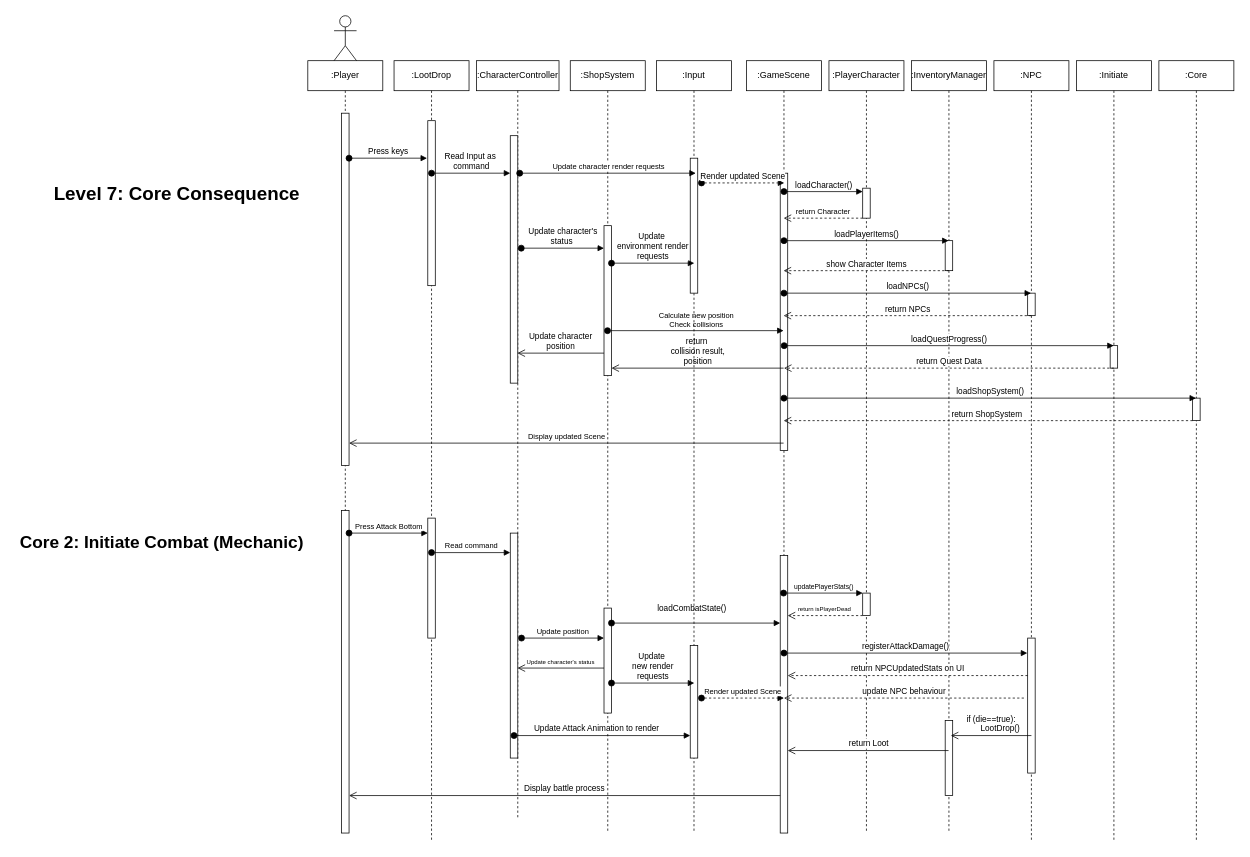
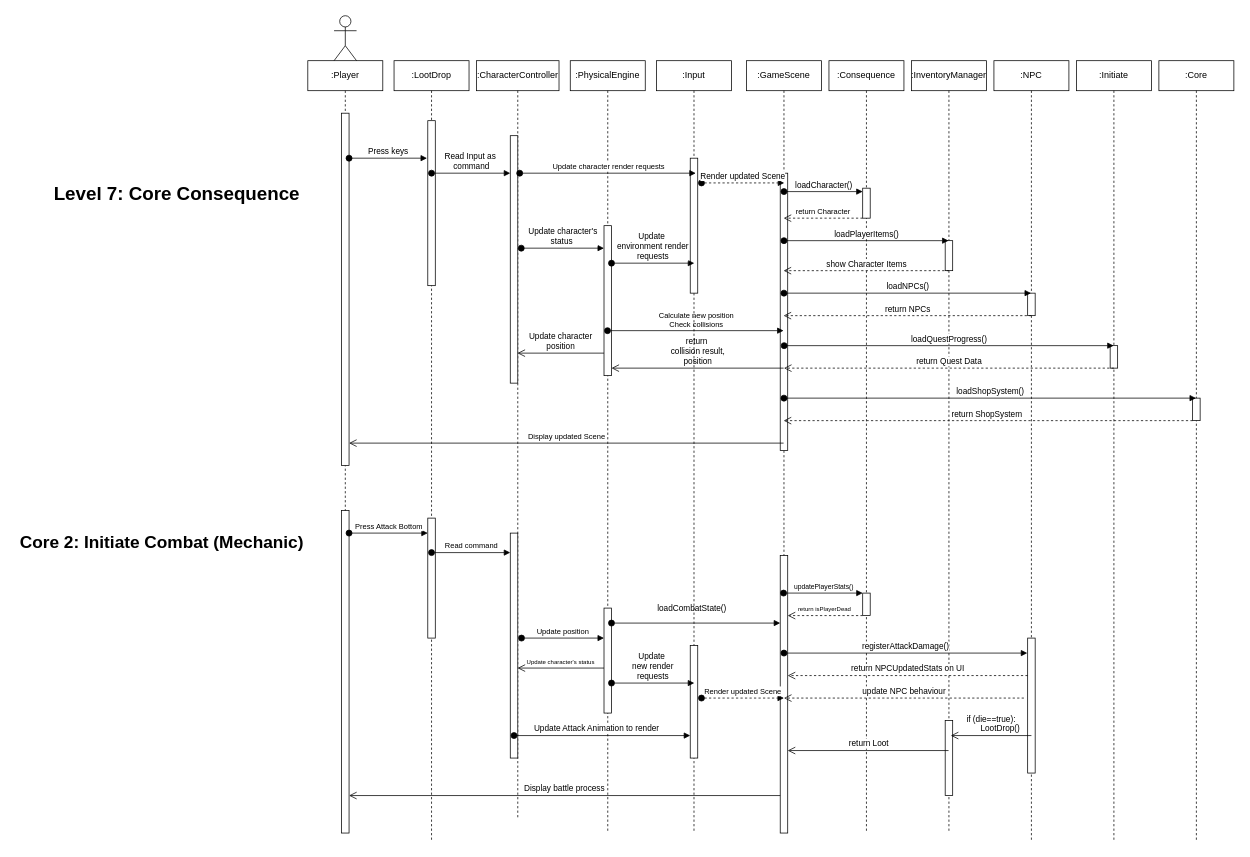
- <mxCell id="12" value=":ShopSystem" style="shape=umlLifeline;perimeter=lifelinePerimeter;whiteSpace=wrap;html=1;container=0;dropTarget=0;collapsible=0;recursiveResize=0;outlineConnect=0;portConstraint=eastwest;newEdgeStyle={&quot;edgeStyle&quot;:&quot;elbowEdgeStyle&quot;,&quot;elbow&quot;:&quot;vertical&quot;,&quot;curved&quot;:0,&quot;rounded&quot;:0};" parent="1" vertex="1"><mxGeometry x="760" y="80" width="100" height="1030" as="geometry" /></mxCell>
+ <mxCell id="12" value=":PhysicalEngine" style="shape=umlLifeline;perimeter=lifelinePerimeter;whiteSpace=wrap;html=1;container=0;dropTarget=0;collapsible=0;recursiveResize=0;outlineConnect=0;portConstraint=eastwest;newEdgeStyle={&quot;edgeStyle&quot;:&quot;elbowEdgeStyle&quot;,&quot;elbow&quot;:&quot;vertical&quot;,&quot;curved&quot;:0,&quot;rounded&quot;:0};" parent="1" vertex="1"><mxGeometry x="760" y="80" width="100" height="1030" as="geometry" /></mxCell>
- <mxCell id="18" value=":PlayerCharacter" style="shape=umlLifeline;perimeter=lifelinePerimeter;whiteSpace=wrap;html=1;container=0;dropTarget=0;collapsible=0;recursiveResize=0;outlineConnect=0;portConstraint=eastwest;newEdgeStyle={&quot;edgeStyle&quot;:&quot;elbowEdgeStyle&quot;,&quot;elbow&quot;:&quot;vertical&quot;,&quot;curved&quot;:0,&quot;rounded&quot;:0};" parent="1" vertex="1"><mxGeometry x="1105" y="80" width="100" height="1030" as="geometry" /></mxCell>
+ <mxCell id="18" value=":Consequence" style="shape=umlLifeline;perimeter=lifelinePerimeter;whiteSpace=wrap;html=1;container=0;dropTarget=0;collapsible=0;recursiveResize=0;outlineConnect=0;portConstraint=eastwest;newEdgeStyle={&quot;edgeStyle&quot;:&quot;elbowEdgeStyle&quot;,&quot;elbow&quot;:&quot;vertical&quot;,&quot;curved&quot;:0,&quot;rounded&quot;:0};" parent="1" vertex="1"><mxGeometry x="1105" y="80" width="100" height="1030" as="geometry" /></mxCell>
